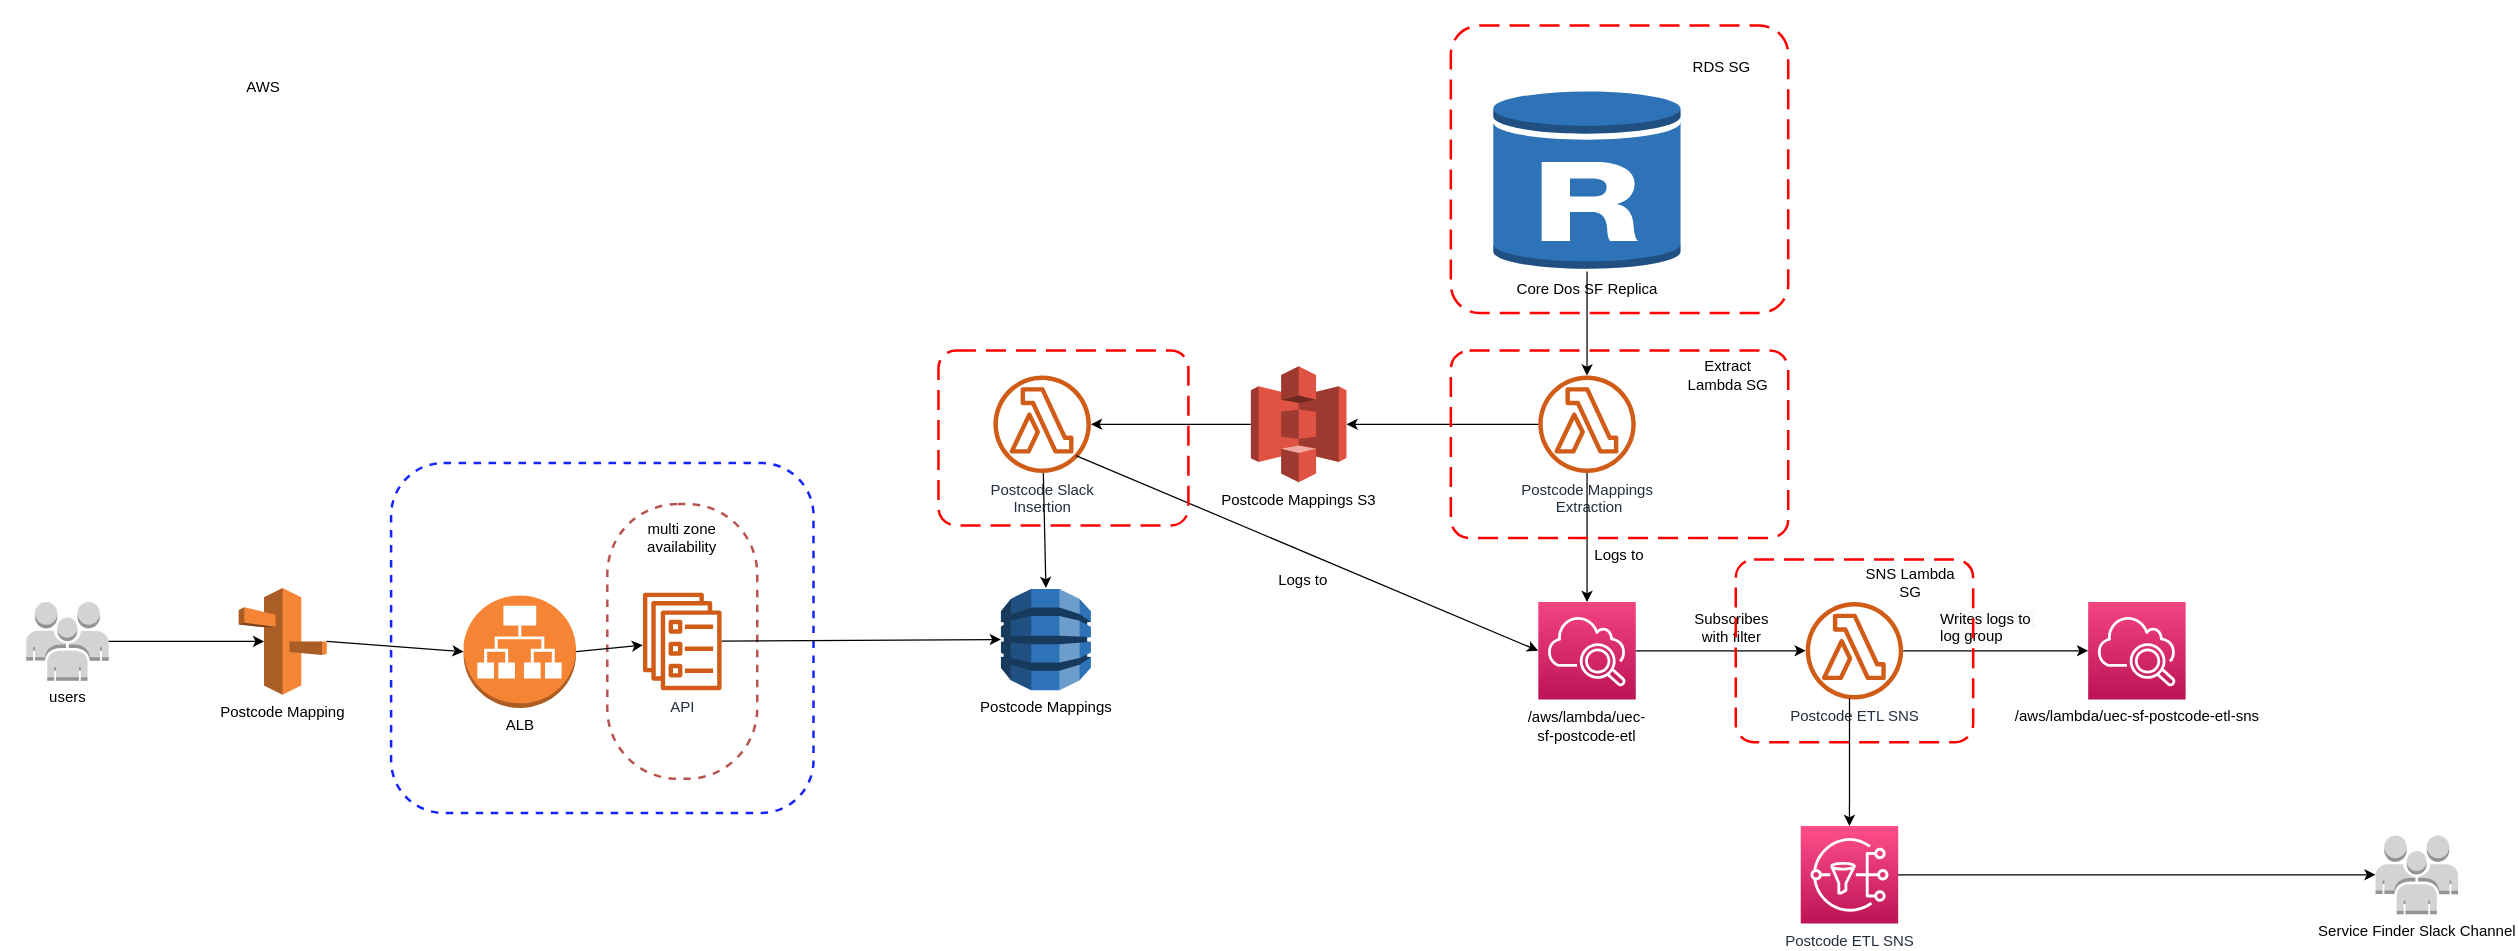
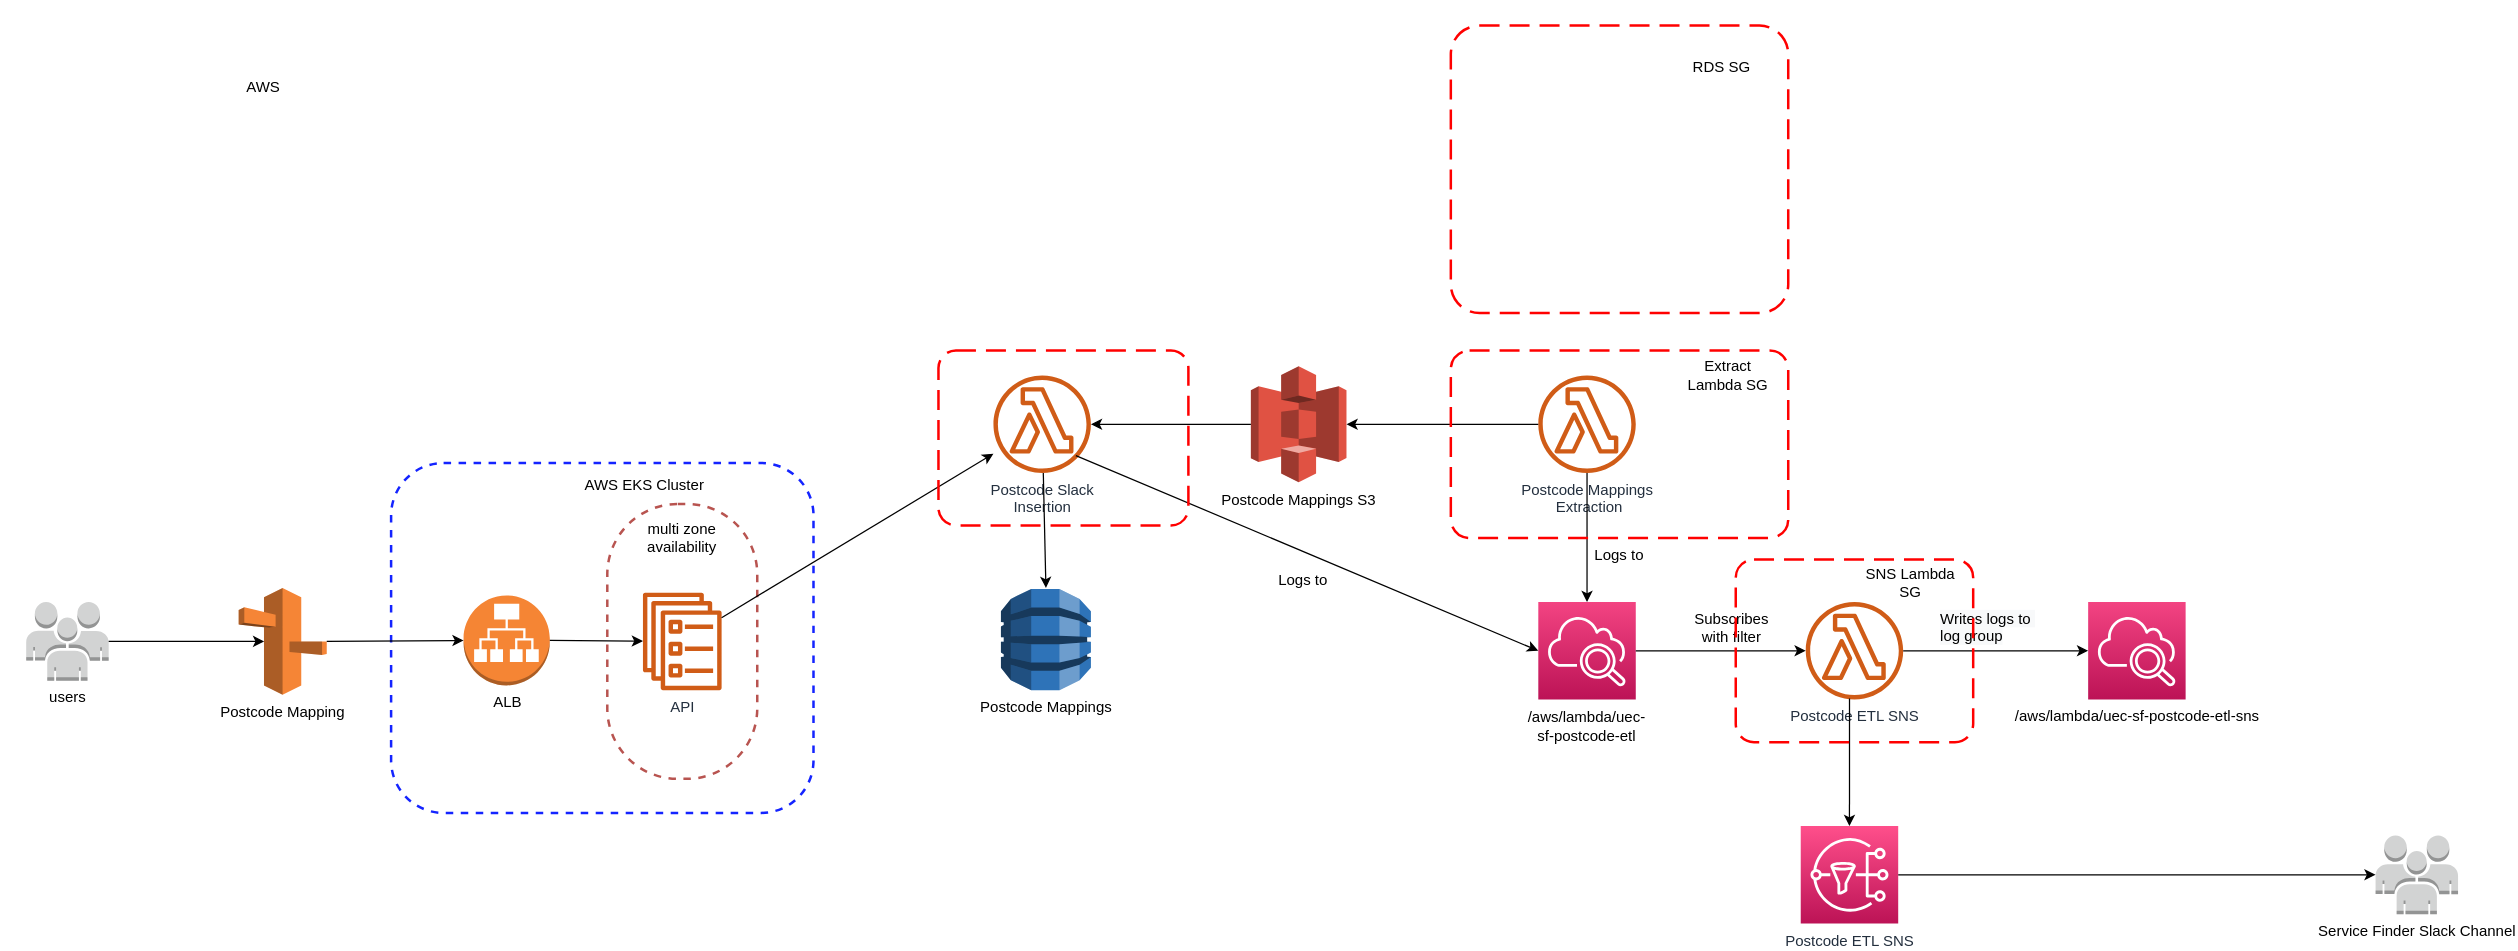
- <mxCell id="7" value="Core Dos SF Replica" style="outlineConnect=0;dashed=0;verticalLabelPosition=bottom;verticalAlign=top;align=center;html=1;shape=mxgraph.aws3.rds_db_instance_read_replica;fillColor=#2E73B8;gradientColor=none;" parent="1" vertex="1"><mxGeometry x="1194" y="70" width="150" height="146.75" as="geometry" /></mxCell>
- <mxCell id="17" value="" style="endArrow=classic;html=1;" parent="1" source="7" target="8" edge="1"><mxGeometry width="50" height="50" relative="1" as="geometry"><mxPoint x="1310" y="700" as="sourcePoint" /><mxPoint x="1360" y="650" as="targetPoint" /></mxGeometry></mxCell>
+ <mxCell id="21" value="AWS EKS Cluster" style="text;html=1;strokeColor=none;fillColor=none;align=center;verticalAlign=middle;whiteSpace=wrap;rounded=0;dashed=1;" parent="1" vertex="1"><mxGeometry x="460" y="378" width="110" height="20" as="geometry" /></mxCell>
- <mxCell id="15" value="" style="endArrow=classic;html=1;entryX=0;entryY=0.5;entryDx=0;entryDy=0;entryPerimeter=0;" parent="1" source="6" target="16" edge="1"><mxGeometry width="50" height="50" relative="1" as="geometry"><mxPoint x="738.25" y="1542.25" as="sourcePoint" /><mxPoint x="916" y="1469.5" as="targetPoint" /></mxGeometry></mxCell>
+ <mxCell id="15" value="" style="endArrow=classic;html=1;" parent="1" source="6" target="10" edge="1"><mxGeometry width="50" height="50" relative="1" as="geometry"><mxPoint x="738.25" y="1542.25" as="sourcePoint" /><mxPoint x="916" y="1469.5" as="targetPoint" /></mxGeometry></mxCell>
- <mxCell id="5" value="ALB" style="outlineConnect=0;dashed=0;verticalLabelPosition=bottom;verticalAlign=top;align=center;html=1;shape=mxgraph.aws3.application_load_balancer;fillColor=#F58534;gradientColor=none;" parent="1" vertex="1"><mxGeometry x="370" y="476" width="90" height="90" as="geometry" /></mxCell>
+ <mxCell id="5" value="ALB" style="outlineConnect=0;dashed=0;verticalLabelPosition=bottom;verticalAlign=top;align=center;html=1;shape=mxgraph.aws3.application_load_balancer;fillColor=#F58534;gradientColor=none;" parent="1" vertex="1"><mxGeometry x="370" y="476" width="69" height="72" as="geometry" /></mxCell>
